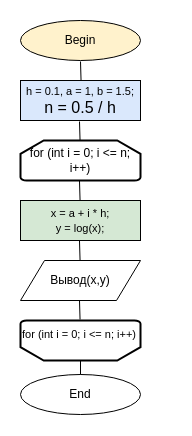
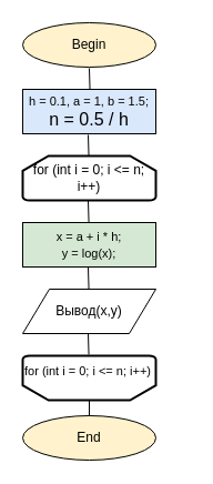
- <mxCell id="9" value="End" style="ellipse;whiteSpace=wrap;html=1;" vertex="1" parent="1"><mxGeometry x="20" y="374" width="120" height="40" as="geometry" /></mxCell>
+ <mxCell id="9" value="End" style="ellipse;whiteSpace=wrap;html=1;fillColor=#fff2cc;" vertex="1" parent="1"><mxGeometry x="20" y="374" width="120" height="40" as="geometry" /></mxCell>
